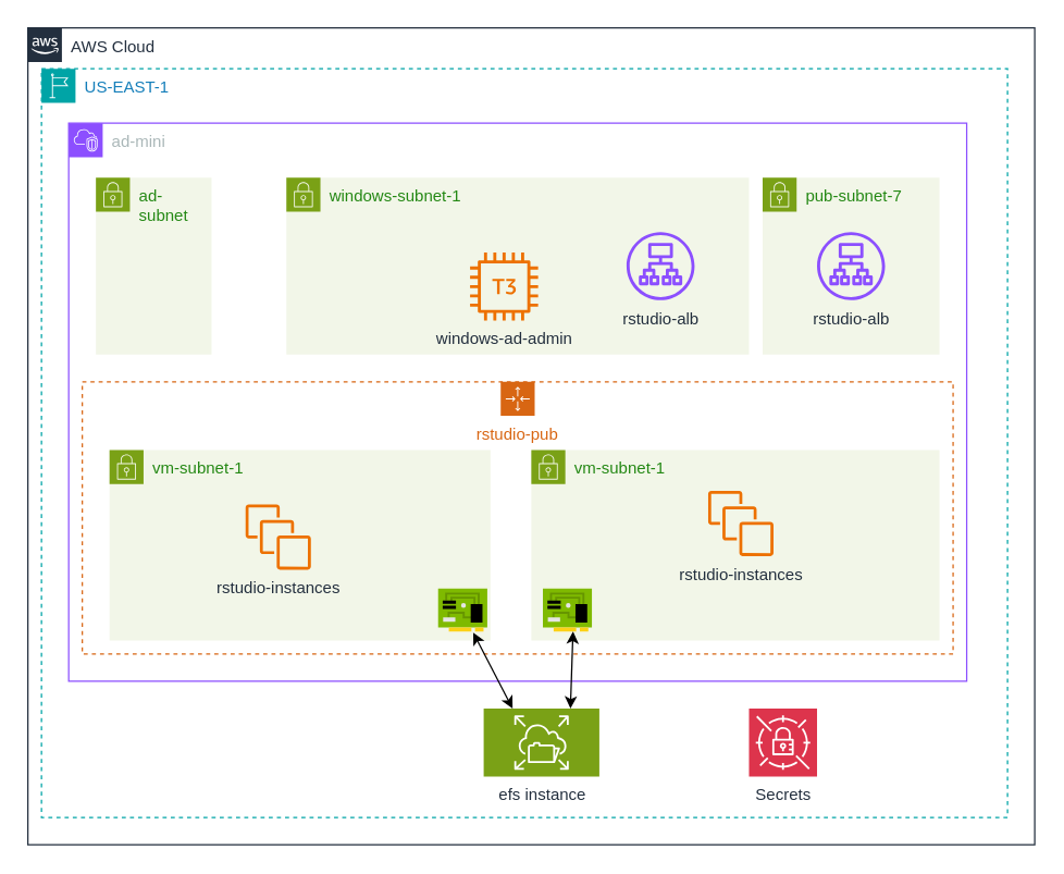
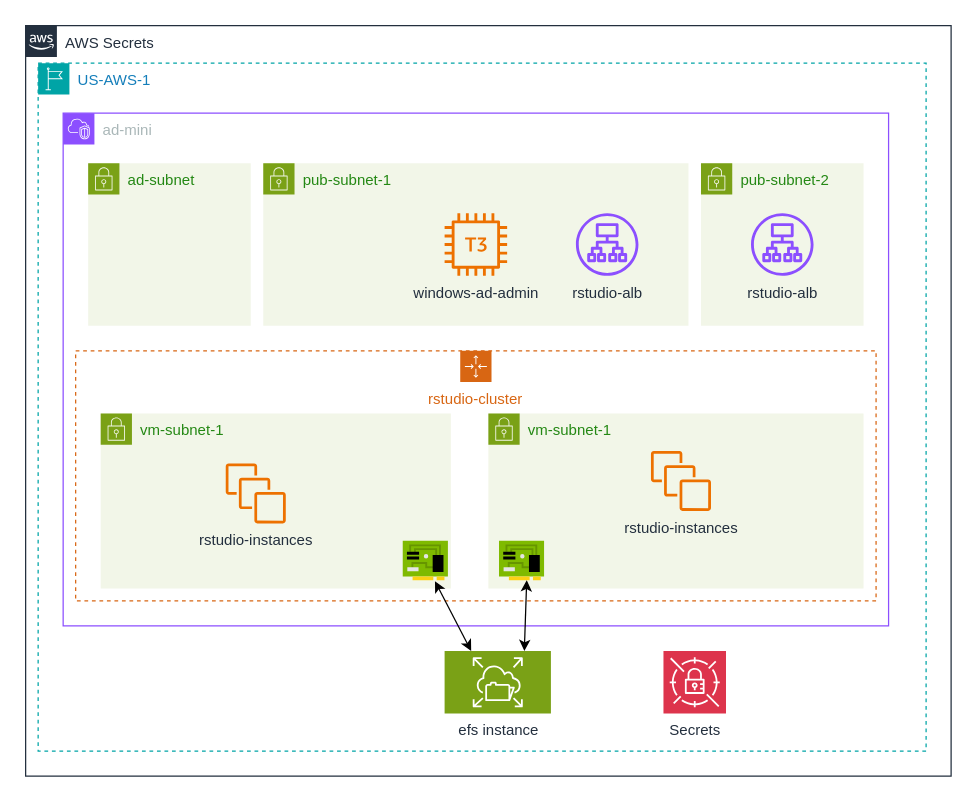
- <mxCell id="2" value="AWS Cloud" style="points=[[0,0],[0.25,0],[0.5,0],[0.75,0],[1,0],[1,0.25],[1,0.5],[1,0.75],[1,1],[0.75,1],[0.5,1],[0.25,1],[0,1],[0,0.75],[0,0.5],[0,0.25]];outlineConnect=0;gradientColor=none;html=1;whiteSpace=wrap;fontSize=12;fontStyle=0;shape=mxgraph.aws4.group;grIcon=mxgraph.aws4.group_aws_cloud_alt;strokeColor=#232F3E;fillColor=none;verticalAlign=top;align=left;spacingLeft=30;fontColor=#232F3E;dashed=0;labelBackgroundColor=#ffffff;container=1;pointerEvents=0;collapsible=0;recursiveResize=0;" vertex="1" parent="1"><mxGeometry x="20" y="20" width="740" height="600" as="geometry" /></mxCell>
+ <mxCell id="2" value="AWS Secrets" style="points=[[0,0],[0.25,0],[0.5,0],[0.75,0],[1,0],[1,0.25],[1,0.5],[1,0.75],[1,1],[0.75,1],[0.5,1],[0.25,1],[0,1],[0,0.75],[0,0.5],[0,0.25]];outlineConnect=0;gradientColor=none;html=1;whiteSpace=wrap;fontSize=12;fontStyle=0;shape=mxgraph.aws4.group;grIcon=mxgraph.aws4.group_aws_cloud_alt;strokeColor=#232F3E;fillColor=none;verticalAlign=top;align=left;spacingLeft=30;fontColor=#232F3E;dashed=0;labelBackgroundColor=#ffffff;container=1;pointerEvents=0;collapsible=0;recursiveResize=0;" vertex="1" parent="1"><mxGeometry x="20" y="20" width="740" height="600" as="geometry" /></mxCell>
- <mxCell id="3" value="US-EAST-1" style="points=[[0,0],[0.25,0],[0.5,0],[0.75,0],[1,0],[1,0.25],[1,0.5],[1,0.75],[1,1],[0.75,1],[0.5,1],[0.25,1],[0,1],[0,0.75],[0,0.5],[0,0.25]];outlineConnect=0;gradientColor=none;html=1;whiteSpace=wrap;fontSize=12;fontStyle=0;container=1;pointerEvents=0;collapsible=0;recursiveResize=0;shape=mxgraph.aws4.group;grIcon=mxgraph.aws4.group_region;strokeColor=#00A4A6;fillColor=none;verticalAlign=top;align=left;spacingLeft=30;fontColor=#147EBA;dashed=1;" vertex="1" parent="2"><mxGeometry x="10" y="30" width="710" height="550" as="geometry" /></mxCell>
+ <mxCell id="3" value="US-AWS-1" style="points=[[0,0],[0.25,0],[0.5,0],[0.75,0],[1,0],[1,0.25],[1,0.5],[1,0.75],[1,1],[0.75,1],[0.5,1],[0.25,1],[0,1],[0,0.75],[0,0.5],[0,0.25]];outlineConnect=0;gradientColor=none;html=1;whiteSpace=wrap;fontSize=12;fontStyle=0;container=1;pointerEvents=0;collapsible=0;recursiveResize=0;shape=mxgraph.aws4.group;grIcon=mxgraph.aws4.group_region;strokeColor=#00A4A6;fillColor=none;verticalAlign=top;align=left;spacingLeft=30;fontColor=#147EBA;dashed=1;" vertex="1" parent="2"><mxGeometry x="10" y="30" width="710" height="550" as="geometry" /></mxCell>
- <mxCell id="6" value="windows-subnet-1&lt;div&gt;&lt;br&gt;&lt;/div&gt;" style="points=[[0,0],[0.25,0],[0.5,0],[0.75,0],[1,0],[1,0.25],[1,0.5],[1,0.75],[1,1],[0.75,1],[0.5,1],[0.25,1],[0,1],[0,0.75],[0,0.5],[0,0.25]];outlineConnect=0;gradientColor=none;html=1;whiteSpace=wrap;fontSize=12;fontStyle=0;container=1;pointerEvents=0;collapsible=0;recursiveResize=0;shape=mxgraph.aws4.group;grIcon=mxgraph.aws4.group_security_group;grStroke=0;strokeColor=#7AA116;fillColor=#F2F6E8;verticalAlign=top;align=left;spacingLeft=30;fontColor=#248814;dashed=0;" vertex="1" parent="4"><mxGeometry x="160" y="40" width="340" height="130" as="geometry" /></mxCell>
+ <mxCell id="6" value="pub-subnet-1&lt;div&gt;&lt;br&gt;&lt;/div&gt;" style="points=[[0,0],[0.25,0],[0.5,0],[0.75,0],[1,0],[1,0.25],[1,0.5],[1,0.75],[1,1],[0.75,1],[0.5,1],[0.25,1],[0,1],[0,0.75],[0,0.5],[0,0.25]];outlineConnect=0;gradientColor=none;html=1;whiteSpace=wrap;fontSize=12;fontStyle=0;container=1;pointerEvents=0;collapsible=0;recursiveResize=0;shape=mxgraph.aws4.group;grIcon=mxgraph.aws4.group_security_group;grStroke=0;strokeColor=#7AA116;fillColor=#F2F6E8;verticalAlign=top;align=left;spacingLeft=30;fontColor=#248814;dashed=0;" vertex="1" parent="4"><mxGeometry x="160" y="40" width="340" height="130" as="geometry" /></mxCell>
- <mxCell id="9" value="pub-subnet-7" style="points=[[0,0],[0.25,0],[0.5,0],[0.75,0],[1,0],[1,0.25],[1,0.5],[1,0.75],[1,1],[0.75,1],[0.5,1],[0.25,1],[0,1],[0,0.75],[0,0.5],[0,0.25]];outlineConnect=0;gradientColor=none;html=1;whiteSpace=wrap;fontSize=12;fontStyle=0;container=1;pointerEvents=0;collapsible=0;recursiveResize=0;shape=mxgraph.aws4.group;grIcon=mxgraph.aws4.group_security_group;grStroke=0;strokeColor=#7AA116;fillColor=#F2F6E8;verticalAlign=top;align=left;spacingLeft=30;fontColor=#248814;dashed=0;" vertex="1" parent="4"><mxGeometry x="510" y="40" width="130" height="130" as="geometry" /></mxCell>
+ <mxCell id="9" value="pub-subnet-2" style="points=[[0,0],[0.25,0],[0.5,0],[0.75,0],[1,0],[1,0.25],[1,0.5],[1,0.75],[1,1],[0.75,1],[0.5,1],[0.25,1],[0,1],[0,0.75],[0,0.5],[0,0.25]];outlineConnect=0;gradientColor=none;html=1;whiteSpace=wrap;fontSize=12;fontStyle=0;container=1;pointerEvents=0;collapsible=0;recursiveResize=0;shape=mxgraph.aws4.group;grIcon=mxgraph.aws4.group_security_group;grStroke=0;strokeColor=#7AA116;fillColor=#F2F6E8;verticalAlign=top;align=left;spacingLeft=30;fontColor=#248814;dashed=0;" vertex="1" parent="4"><mxGeometry x="510" y="40" width="130" height="130" as="geometry" /></mxCell>
- <mxCell id="5" value="ad-subnet" style="points=[[0,0],[0.25,0],[0.5,0],[0.75,0],[1,0],[1,0.25],[1,0.5],[1,0.75],[1,1],[0.75,1],[0.5,1],[0.25,1],[0,1],[0,0.75],[0,0.5],[0,0.25]];outlineConnect=0;gradientColor=none;html=1;whiteSpace=wrap;fontSize=12;fontStyle=0;container=1;pointerEvents=0;collapsible=0;recursiveResize=0;shape=mxgraph.aws4.group;grIcon=mxgraph.aws4.group_security_group;grStroke=0;strokeColor=#7AA116;fillColor=#F2F6E8;verticalAlign=top;align=left;spacingLeft=30;fontColor=#248814;dashed=0;" vertex="1" parent="4"><mxGeometry x="20" y="40" width="85" height="130" as="geometry" /></mxCell>
+ <mxCell id="5" value="ad-subnet" style="points=[[0,0],[0.25,0],[0.5,0],[0.75,0],[1,0],[1,0.25],[1,0.5],[1,0.75],[1,1],[0.75,1],[0.5,1],[0.25,1],[0,1],[0,0.75],[0,0.5],[0,0.25]];outlineConnect=0;gradientColor=none;html=1;whiteSpace=wrap;fontSize=12;fontStyle=0;container=1;pointerEvents=0;collapsible=0;recursiveResize=0;shape=mxgraph.aws4.group;grIcon=mxgraph.aws4.group_security_group;grStroke=0;strokeColor=#7AA116;fillColor=#F2F6E8;verticalAlign=top;align=left;spacingLeft=30;fontColor=#248814;dashed=0;" vertex="1" parent="4"><mxGeometry x="20" y="40" width="130" height="130" as="geometry" /></mxCell>
- <mxCell id="7" value="windows-ad-admin" style="sketch=0;outlineConnect=0;fontColor=#232F3E;gradientColor=none;fillColor=#ED7100;strokeColor=none;dashed=0;verticalLabelPosition=bottom;verticalAlign=top;align=center;html=1;fontSize=12;fontStyle=0;aspect=fixed;pointerEvents=1;shape=mxgraph.aws4.t3_instance;" vertex="1" parent="6"><mxGeometry x="135" y="55" width="50" height="50" as="geometry" /></mxCell>
+ <mxCell id="7" value="windows-ad-admin" style="sketch=0;outlineConnect=0;fontColor=#232F3E;gradientColor=none;fillColor=#ED7100;strokeColor=none;dashed=0;verticalLabelPosition=bottom;verticalAlign=top;align=center;html=1;fontSize=12;fontStyle=0;aspect=fixed;pointerEvents=1;shape=mxgraph.aws4.t3_instance;" vertex="1" parent="6"><mxGeometry x="145" y="40" width="50" height="50" as="geometry" /></mxCell>
- <mxCell id="11" value="rstudio-pub" style="points=[[0,0],[0.25,0],[0.5,0],[0.75,0],[1,0],[1,0.25],[1,0.5],[1,0.75],[1,1],[0.75,1],[0.5,1],[0.25,1],[0,1],[0,0.75],[0,0.5],[0,0.25]];outlineConnect=0;gradientColor=none;html=1;whiteSpace=wrap;fontSize=12;fontStyle=0;container=1;pointerEvents=0;collapsible=0;recursiveResize=0;shape=mxgraph.aws4.groupCenter;grIcon=mxgraph.aws4.group_auto_scaling_group;grStroke=1;strokeColor=#D86613;fillColor=none;verticalAlign=top;align=center;fontColor=#D86613;dashed=1;spacingTop=25;" vertex="1" parent="4"><mxGeometry x="10" y="190" width="640" height="200" as="geometry" /></mxCell>
+ <mxCell id="11" value="rstudio-cluster" style="points=[[0,0],[0.25,0],[0.5,0],[0.75,0],[1,0],[1,0.25],[1,0.5],[1,0.75],[1,1],[0.75,1],[0.5,1],[0.25,1],[0,1],[0,0.75],[0,0.5],[0,0.25]];outlineConnect=0;gradientColor=none;html=1;whiteSpace=wrap;fontSize=12;fontStyle=0;container=1;pointerEvents=0;collapsible=0;recursiveResize=0;shape=mxgraph.aws4.groupCenter;grIcon=mxgraph.aws4.group_auto_scaling_group;grStroke=1;strokeColor=#D86613;fillColor=none;verticalAlign=top;align=center;fontColor=#D86613;dashed=1;spacingTop=25;" vertex="1" parent="4"><mxGeometry x="10" y="190" width="640" height="200" as="geometry" /></mxCell>
- <mxCell id="19" value="Secrets" style="sketch=0;points=[[0,0,0],[0.25,0,0],[0.5,0,0],[0.75,0,0],[1,0,0],[0,1,0],[0.25,1,0],[0.5,1,0],[0.75,1,0],[1,1,0],[0,0.25,0],[0,0.5,0],[0,0.75,0],[1,0.25,0],[1,0.5,0],[1,0.75,0]];outlineConnect=0;fontColor=#232F3E;fillColor=#DD344C;strokeColor=#ffffff;dashed=0;verticalLabelPosition=bottom;verticalAlign=top;align=center;html=1;fontSize=12;fontStyle=0;aspect=fixed;shape=mxgraph.aws4.resourceIcon;resIcon=mxgraph.aws4.secrets_manager;" vertex="1" parent="3"><mxGeometry x="520" y="470" width="50" height="50" as="geometry" /></mxCell>
+ <mxCell id="19" value="Secrets" style="sketch=0;points=[[0,0,0],[0.25,0,0],[0.5,0,0],[0.75,0,0],[1,0,0],[0,1,0],[0.25,1,0],[0.5,1,0],[0.75,1,0],[1,1,0],[0,0.25,0],[0,0.5,0],[0,0.75,0],[1,0.25,0],[1,0.5,0],[1,0.75,0]];outlineConnect=0;fontColor=#232F3E;fillColor=#DD344C;strokeColor=#ffffff;dashed=0;verticalLabelPosition=bottom;verticalAlign=top;align=center;html=1;fontSize=12;fontStyle=0;aspect=fixed;shape=mxgraph.aws4.resourceIcon;resIcon=mxgraph.aws4.secrets_manager;" vertex="1" parent="3"><mxGeometry x="500" y="470" width="50" height="50" as="geometry" /></mxCell>
